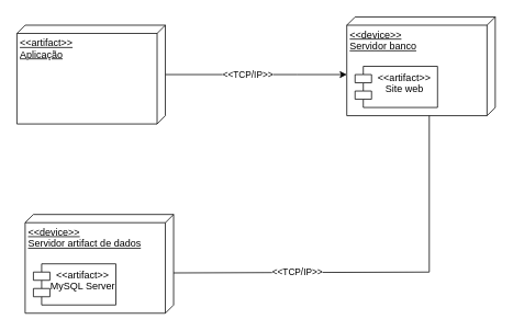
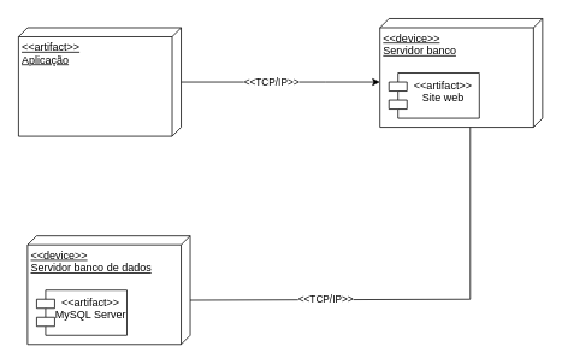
- <mxCell id="7" value="&amp;lt;&amp;lt;device&amp;gt;&amp;gt;&lt;br&gt;Servidor artifact de dados" style="verticalAlign=top;align=left;spacingTop=8;spacingLeft=2;spacingRight=12;shape=cube;size=10;direction=south;fontStyle=4;html=1;" vertex="1" parent="1"><mxGeometry x="30" y="260" width="180" height="120" as="geometry" /></mxCell>
+ <mxCell id="7" value="&amp;lt;&amp;lt;device&amp;gt;&amp;gt;&lt;br&gt;Servidor banco de dados" style="verticalAlign=top;align=left;spacingTop=8;spacingLeft=2;spacingRight=12;shape=cube;size=10;direction=south;fontStyle=4;html=1;" vertex="1" parent="1"><mxGeometry x="30" y="260" width="180" height="120" as="geometry" /></mxCell>
